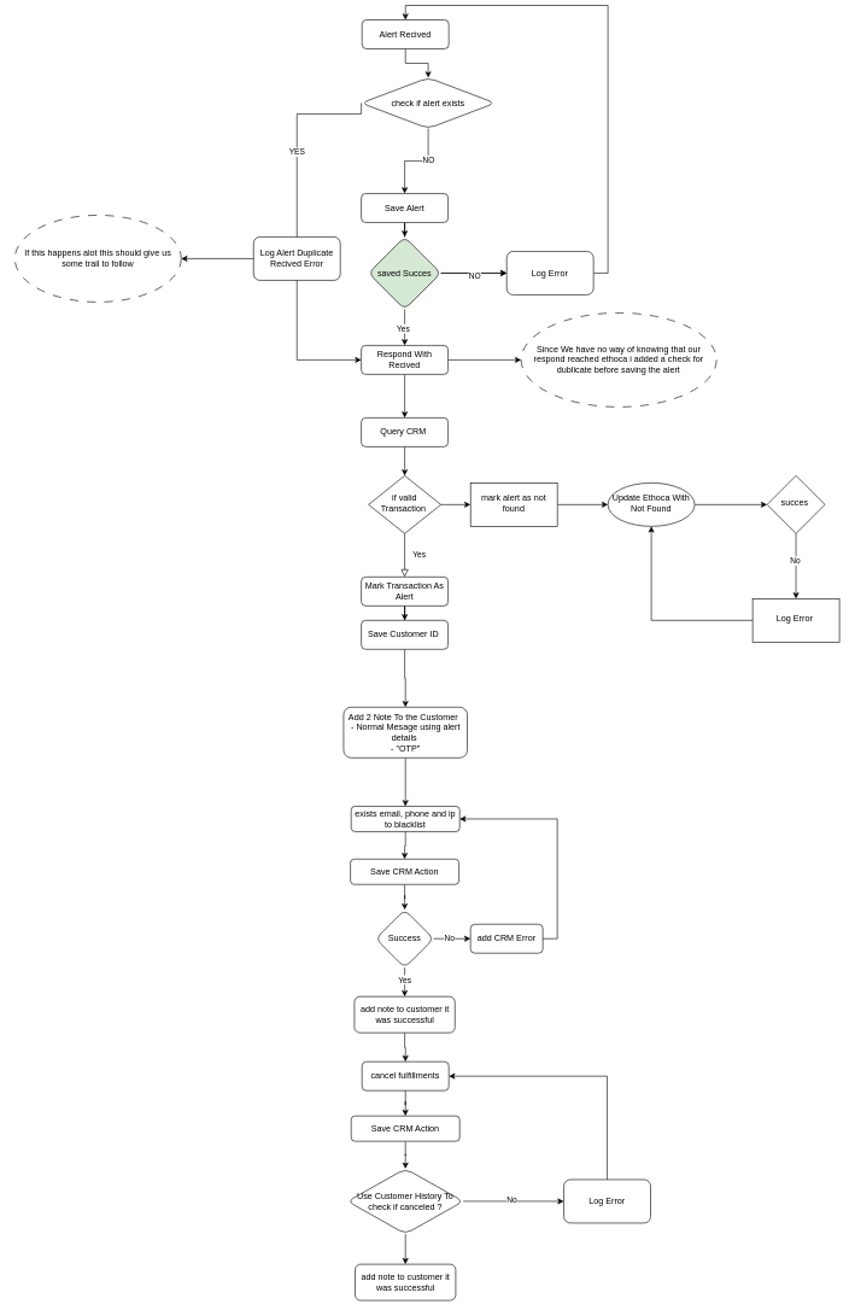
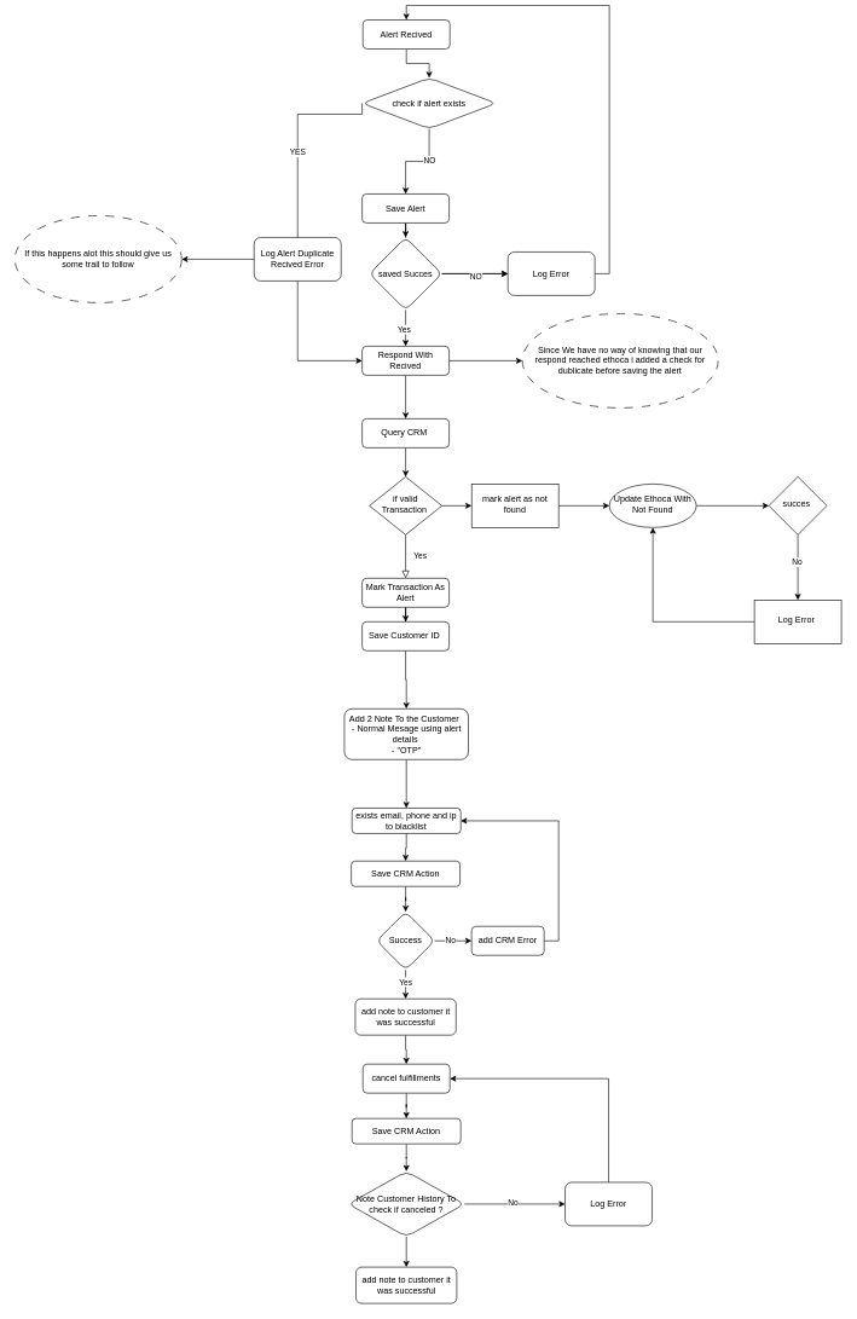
- <mxCell id="21" value="saved Succes" style="rhombus;whiteSpace=wrap;html=1;rounded=1;glass=0;strokeWidth=1;shadow=0;fillColor=#d5e8d4;" vertex="1" parent="1"><mxGeometry x="509" y="320" width="100" height="100" as="geometry" /></mxCell>
+ <mxCell id="21" value="saved Succes" style="rhombus;whiteSpace=wrap;html=1;rounded=1;glass=0;strokeWidth=1;shadow=0;" vertex="1" parent="1"><mxGeometry x="509" y="320" width="100" height="100" as="geometry" /></mxCell>
- <mxCell id="65" value="Use Customer History To check if canceled ?" style="rhombus;whiteSpace=wrap;html=1;rounded=1;glass=0;strokeWidth=1;shadow=0;" vertex="1" parent="1"><mxGeometry x="480" y="1608" width="160" height="90" as="geometry" /></mxCell>
+ <mxCell id="65" value="Note Customer History To check if canceled ?" style="rhombus;whiteSpace=wrap;html=1;rounded=1;glass=0;strokeWidth=1;shadow=0;" vertex="1" parent="1"><mxGeometry x="480" y="1608" width="160" height="90" as="geometry" /></mxCell>
